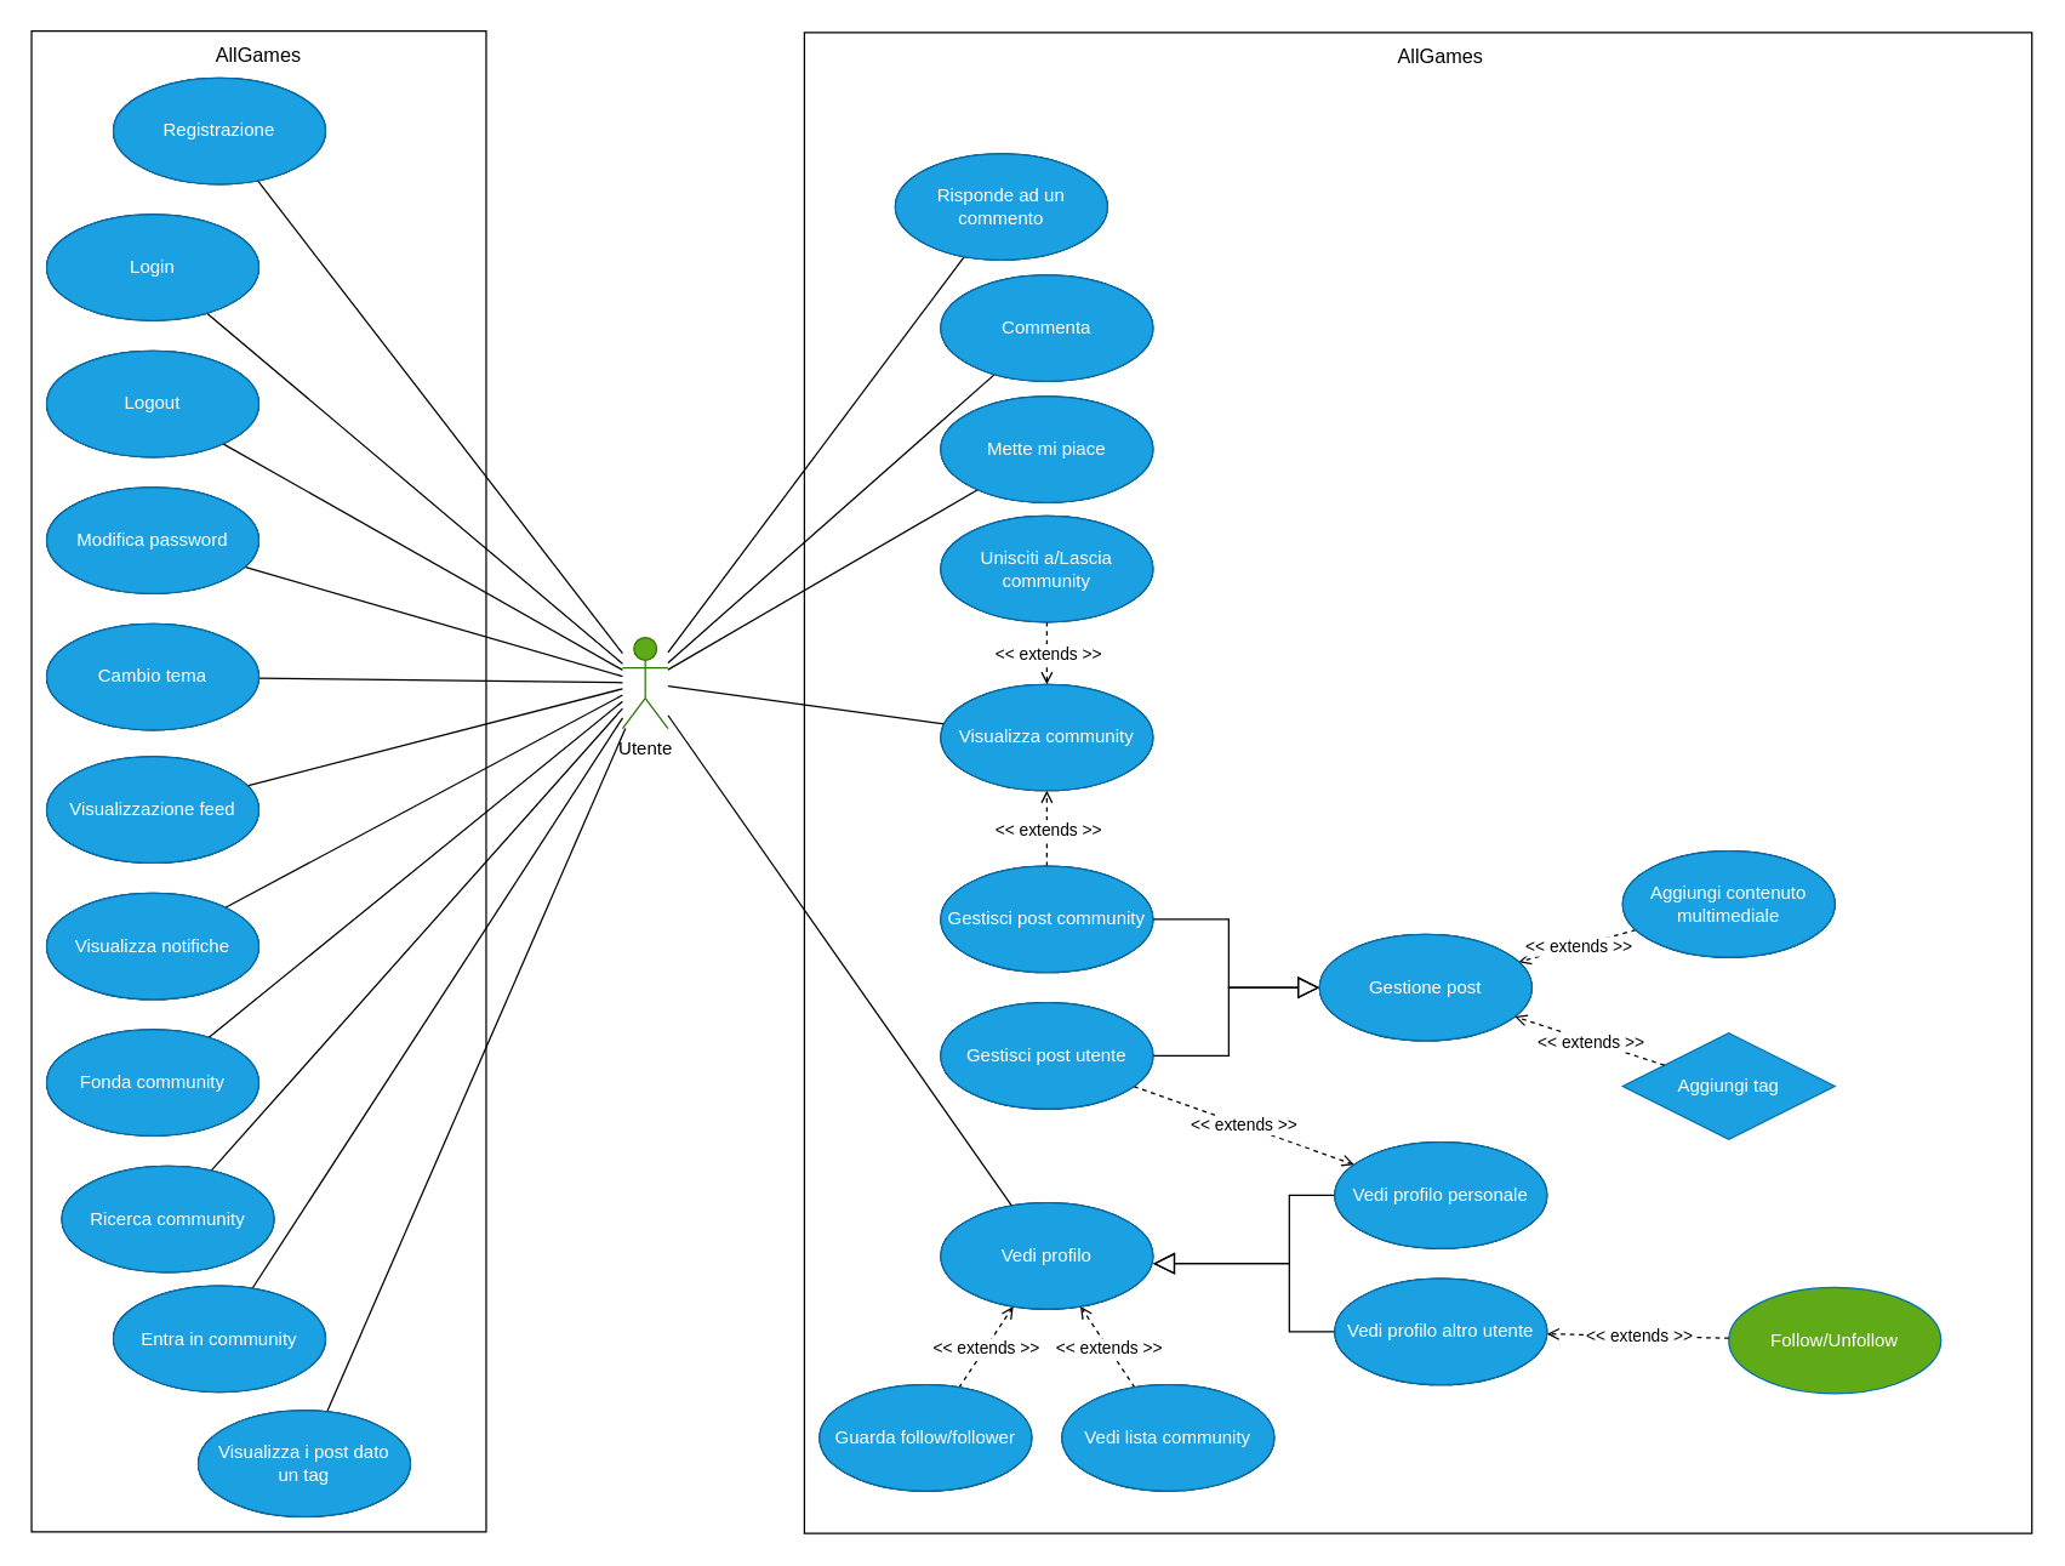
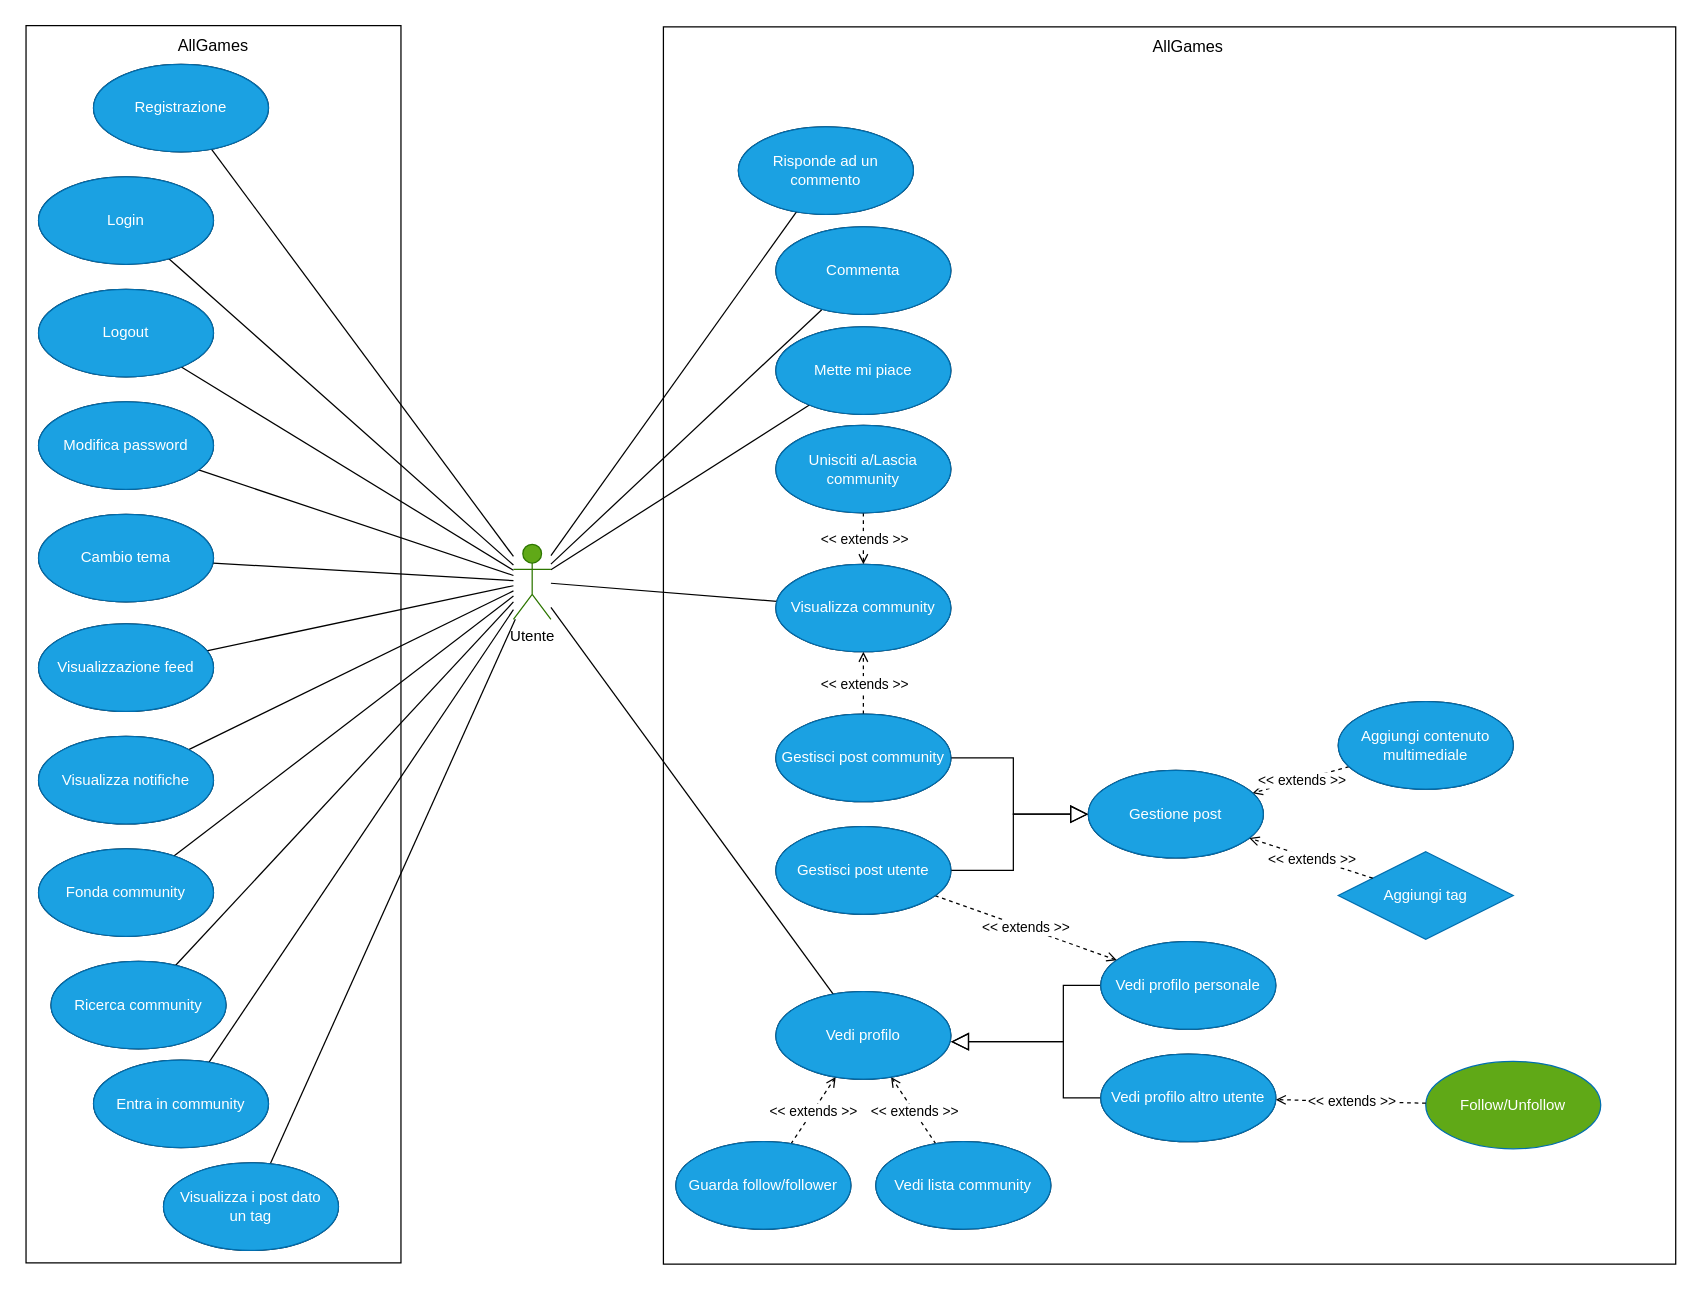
- <mxCell id="19" value="Utente" style="shape=umlActor;verticalLabelPosition=bottom;verticalAlign=top;html=1;fillColor=#60a917;fontColor=#000000;strokeColor=#2D7600;" parent="1" vertex="1"><mxGeometry x="410" y="420" width="30" height="60" as="geometry" /></mxCell>
+ <mxCell id="19" value="Utente" style="shape=umlActor;verticalLabelPosition=bottom;verticalAlign=top;html=1;fillColor=#60a917;fontColor=#000000;strokeColor=#2D7600;" parent="1" vertex="1"><mxGeometry x="410" y="435" width="30" height="60" as="geometry" /></mxCell>
